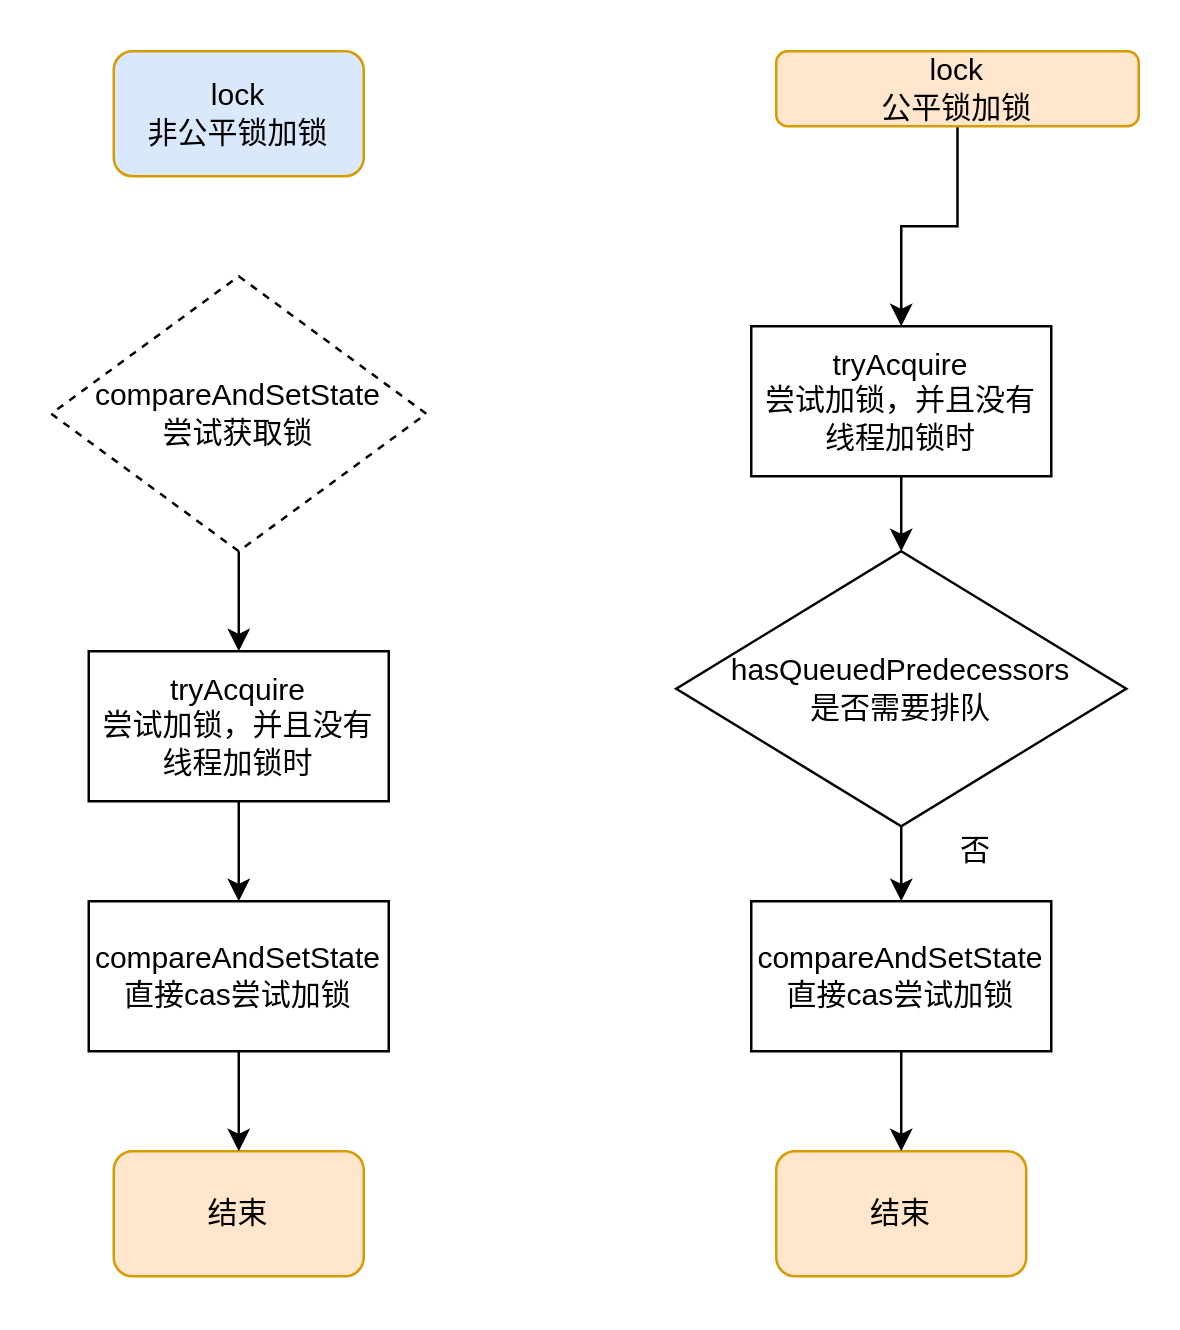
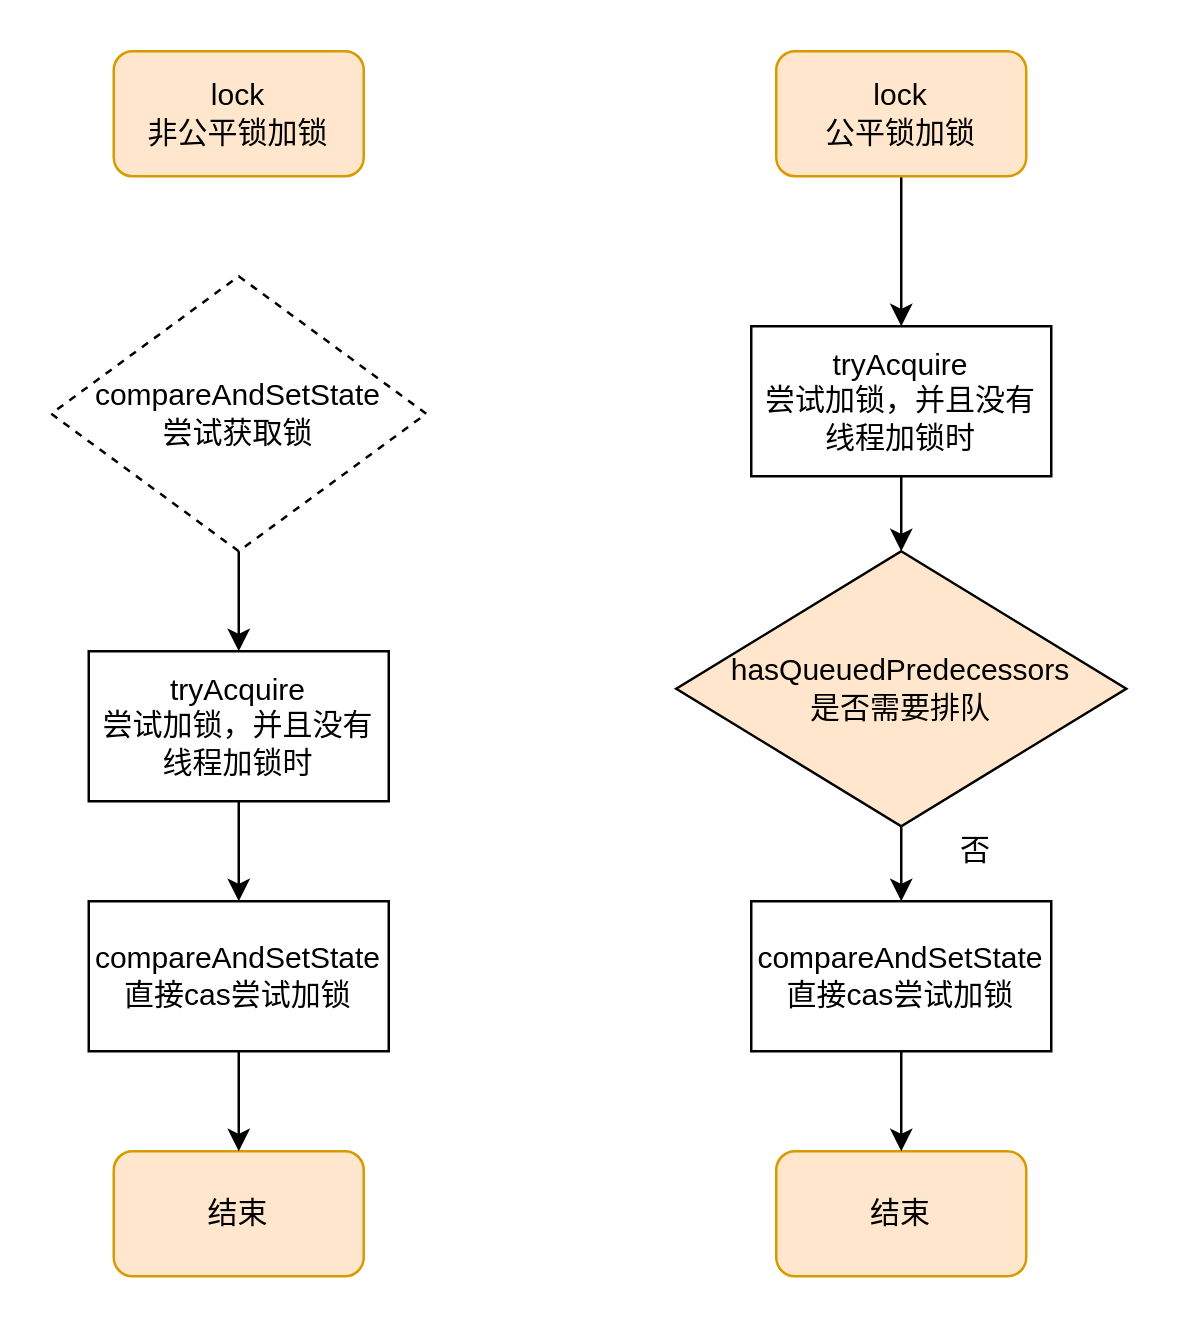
- <mxCell id="11" value="lock&lt;br&gt;公平锁加锁" style="rounded=1;whiteSpace=wrap;html=1;fillColor=#ffe6cc;strokeColor=#d79b00;" parent="1" vertex="1"><mxGeometry x="310" y="20" width="145" height="30" as="geometry" /></mxCell>
+ <mxCell id="11" value="lock&lt;br&gt;公平锁加锁" style="rounded=1;whiteSpace=wrap;html=1;fillColor=#ffe6cc;strokeColor=#d79b00;" parent="1" vertex="1"><mxGeometry x="310" y="20" width="100" height="50" as="geometry" /></mxCell>
- <mxCell id="2" value="lock&lt;br&gt;非公平锁加锁" style="rounded=1;whiteSpace=wrap;html=1;fillColor=#dae8fc;strokeColor=#d79b00;" parent="1" vertex="1"><mxGeometry x="45" y="20" width="100" height="50" as="geometry" /></mxCell>
+ <mxCell id="2" value="lock&lt;br&gt;非公平锁加锁" style="rounded=1;whiteSpace=wrap;html=1;fillColor=#ffe6cc;strokeColor=#d79b00;" parent="1" vertex="1"><mxGeometry x="45" y="20" width="100" height="50" as="geometry" /></mxCell>
- <mxCell id="18" value="&lt;span&gt;hasQueuedPredecessors&lt;/span&gt;&lt;br&gt;是否需要排队" style="rhombus;whiteSpace=wrap;html=1;" parent="1" vertex="1"><mxGeometry x="270" y="220" width="180" height="110" as="geometry" /></mxCell>
+ <mxCell id="18" value="&lt;span&gt;hasQueuedPredecessors&lt;/span&gt;&lt;br&gt;是否需要排队" style="rhombus;whiteSpace=wrap;html=1;fillColor=#ffe6cc;" parent="1" vertex="1"><mxGeometry x="270" y="220" width="180" height="110" as="geometry" /></mxCell>
